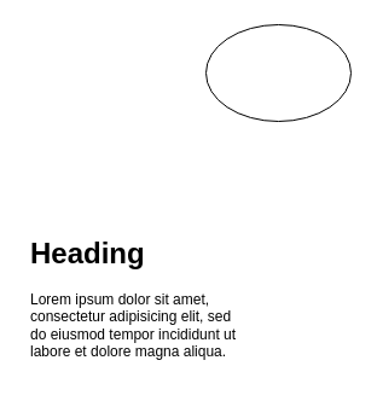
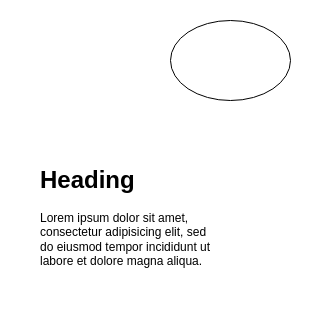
- <mxCell id="2" value="&lt;h1&gt;Heading&lt;/h1&gt;&lt;p&gt;Lorem ipsum dolor sit amet, consectetur adipisicing elit, sed do eiusmod tempor incididunt ut labore et dolore magna aliqua.&lt;/p&gt;" style="text;html=1;strokeColor=none;fillColor=none;spacing=5;spacingTop=-20;whiteSpace=wrap;overflow=hidden;rounded=0;" parent="1" vertex="1"><mxGeometry x="20" y="190" width="190" height="120" as="geometry" /></mxCell>
+ <mxCell id="2" value="&lt;h1&gt;Heading&lt;/h1&gt;&lt;p&gt;Lorem ipsum dolor sit amet, consectetur adipisicing elit, sed do eiusmod tempor incididunt ut labore et dolore magna aliqua.&lt;/p&gt;" style="text;html=1;strokeColor=none;fillColor=none;spacing=5;spacingTop=-20;whiteSpace=wrap;overflow=hidden;rounded=0;" parent="1" vertex="1"><mxGeometry x="35" y="160" width="190" height="120" as="geometry" /></mxCell>
